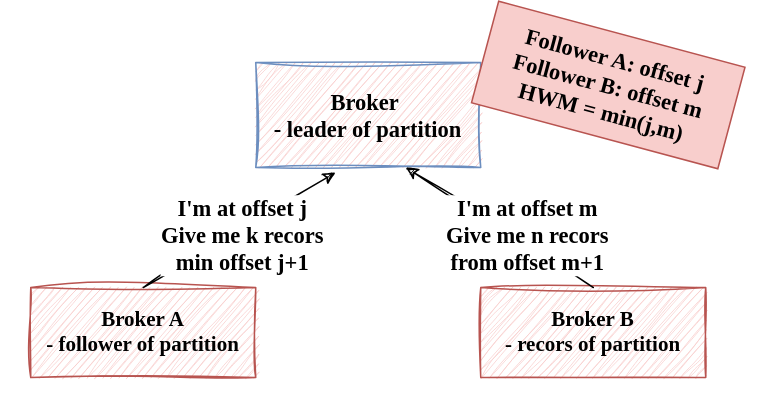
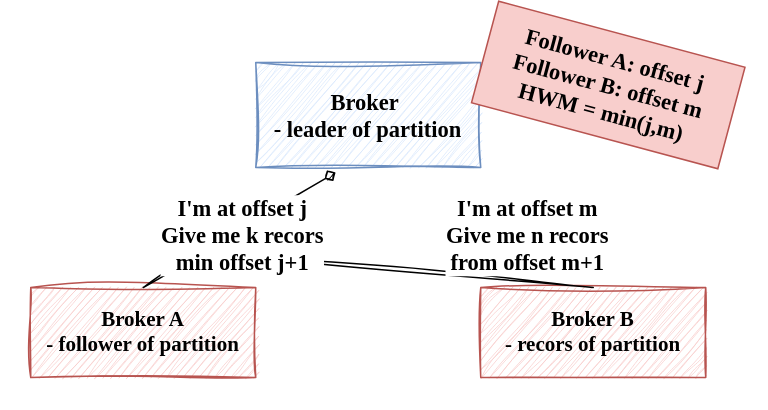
- <mxCell id="3" value="Broker&amp;nbsp;&lt;br style=&quot;font-size: 15px;&quot;&gt;- leader of partition&lt;br&gt;" style="rounded=0;whiteSpace=wrap;html=1;sketch=1;hachureGap=4;jiggle=2;curveFitting=1;fontFamily=Architects Daughter;fontSource=https%3A%2F%2Ffonts.googleapis.com%2Fcss%3Ffamily%3DArchitects%2BDaughter;fontSize=15;fillColor=#f8cecc;strokeColor=#6c8ebf;fontStyle=1;" vertex="1" parent="1"><mxGeometry x="170" y="40" width="150" height="70" as="geometry" /></mxCell>
+ <mxCell id="3" value="Broker&amp;nbsp;&lt;br style=&quot;font-size: 15px;&quot;&gt;- leader of partition&lt;br&gt;" style="rounded=0;whiteSpace=wrap;html=1;sketch=1;hachureGap=4;jiggle=2;curveFitting=1;fontFamily=Architects Daughter;fontSource=https%3A%2F%2Ffonts.googleapis.com%2Fcss%3Ffamily%3DArchitects%2BDaughter;fontSize=15;fillColor=#dae8fc;strokeColor=#6c8ebf;fontStyle=1" vertex="1" parent="1"><mxGeometry x="170" y="40" width="150" height="70" as="geometry" /></mxCell>
- <mxCell id="5" style="rounded=0;sketch=1;hachureGap=4;jiggle=2;curveFitting=1;orthogonalLoop=1;jettySize=auto;html=1;exitX=0.5;exitY=0;exitDx=0;exitDy=0;entryX=0.355;entryY=1.047;entryDx=0;entryDy=0;entryPerimeter=0;fontFamily=Architects Daughter;fontSource=https%3A%2F%2Ffonts.googleapis.com%2Fcss%3Ffamily%3DArchitects%2BDaughter;fontSize=16;" edge="1" parent="1" source="2" target="3"><mxGeometry relative="1" as="geometry" /></mxCell>
+ <mxCell id="5" style="rounded=0;sketch=1;hachureGap=4;jiggle=2;curveFitting=1;orthogonalLoop=1;jettySize=auto;html=1;exitX=0.5;exitY=0;exitDx=0;exitDy=0;entryX=0.355;entryY=1.047;entryDx=0;entryDy=0;entryPerimeter=0;fontFamily=Architects Daughter;fontSource=https%3A%2F%2Ffonts.googleapis.com%2Fcss%3Ffamily%3DArchitects%2BDaughter;fontSize=16;endArrow=diamond;" edge="1" parent="1" source="2" target="3"><mxGeometry relative="1" as="geometry" /></mxCell>
- <mxCell id="6" style="rounded=0;sketch=1;hachureGap=4;jiggle=2;curveFitting=1;orthogonalLoop=1;jettySize=auto;html=1;exitX=0.5;exitY=0;exitDx=0;exitDy=0;entryX=0.667;entryY=1;entryDx=0;entryDy=0;entryPerimeter=0;fontFamily=Architects Daughter;fontSource=https%3A%2F%2Ffonts.googleapis.com%2Fcss%3Ffamily%3DArchitects%2BDaughter;fontSize=16;" edge="1" parent="1" source="4" target="3"><mxGeometry relative="1" as="geometry" /></mxCell>
+ <mxCell id="6" style="rounded=0;sketch=1;hachureGap=4;jiggle=2;curveFitting=1;orthogonalLoop=1;jettySize=auto;html=1;exitX=0.5;exitY=0;exitDx=0;exitDy=0;fontFamily=Architects Daughter;fontSource=https%3A%2F%2Ffonts.googleapis.com%2Fcss%3Ffamily%3DArchitects%2BDaughter;fontSize=16;" edge="1" parent="1" source="4" target="8"><mxGeometry relative="1" as="geometry" /></mxCell>
